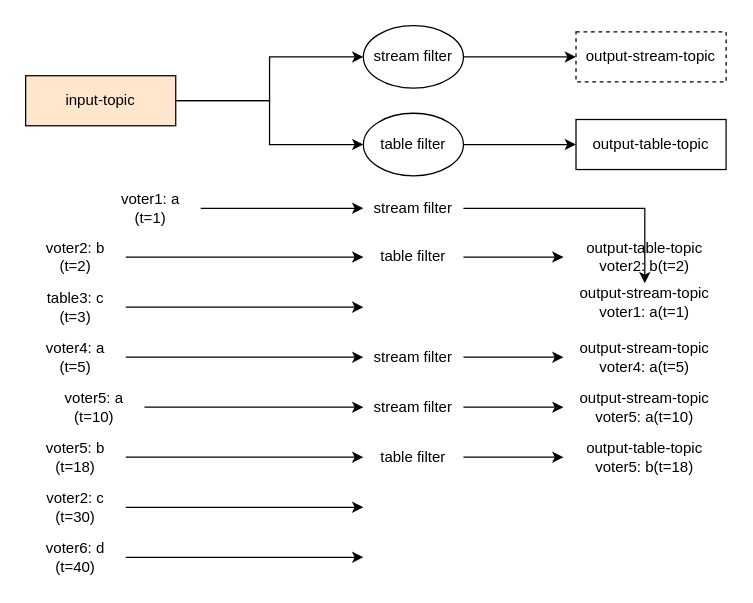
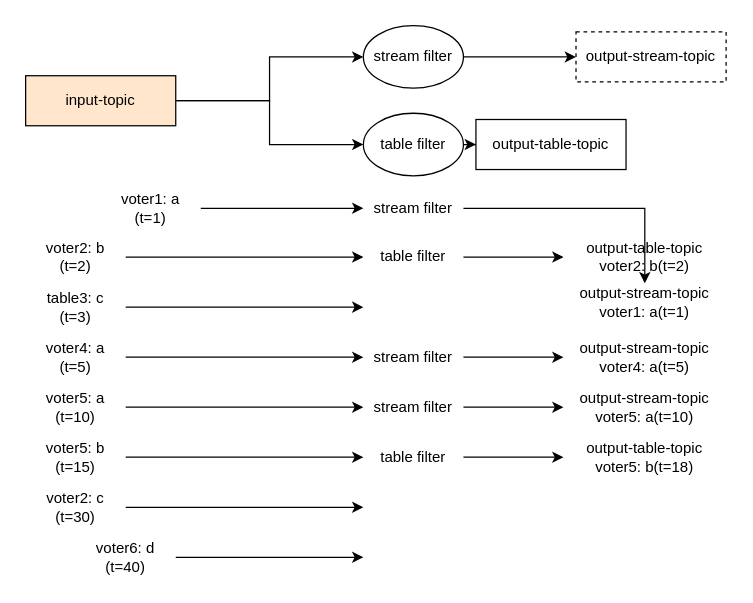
- <mxCell id="8" value="output-table-topic" style="rounded=0;whiteSpace=wrap;html=1;strokeColor=#000000;fontColor=#000000;" parent="1" vertex="1"><mxGeometry x="460" y="95" width="120" height="40" as="geometry" /></mxCell>
+ <mxCell id="8" value="output-table-topic" style="rounded=0;whiteSpace=wrap;html=1;strokeColor=#000000;fontColor=#000000;" parent="1" vertex="1"><mxGeometry x="380" y="95" width="120" height="40" as="geometry" /></mxCell>
- <mxCell id="27" value="voter5: a&lt;div&gt;(t=10)&lt;/div&gt;" style="text;html=1;align=center;verticalAlign=middle;whiteSpace=wrap;rounded=0;fontColor=#000000;" parent="1" vertex="1"><mxGeometry x="35" y="310" width="80" height="30" as="geometry" /></mxCell>
+ <mxCell id="27" value="voter5: a&lt;div&gt;(t=10)&lt;/div&gt;" style="text;html=1;align=center;verticalAlign=middle;whiteSpace=wrap;rounded=0;fontColor=#000000;" parent="1" vertex="1"><mxGeometry x="20" y="310" width="80" height="30" as="geometry" /></mxCell>
- <mxCell id="32" value="voter5: b&lt;div&gt;(t=18)&lt;/div&gt;" style="text;html=1;align=center;verticalAlign=middle;whiteSpace=wrap;rounded=0;fontColor=#000000;" parent="1" vertex="1"><mxGeometry x="20" y="350" width="80" height="30" as="geometry" /></mxCell>
+ <mxCell id="32" value="voter5: b&lt;div&gt;(t=15)&lt;/div&gt;" style="text;html=1;align=center;verticalAlign=middle;whiteSpace=wrap;rounded=0;fontColor=#000000;" parent="1" vertex="1"><mxGeometry x="20" y="350" width="80" height="30" as="geometry" /></mxCell>
- <mxCell id="39" value="voter6: d&lt;div&gt;(t=40)&lt;/div&gt;" style="text;html=1;align=center;verticalAlign=middle;whiteSpace=wrap;rounded=0;fontColor=#000000;" parent="1" vertex="1"><mxGeometry x="20" y="430" width="80" height="30" as="geometry" /></mxCell>
+ <mxCell id="39" value="voter6: d&lt;div&gt;(t=40)&lt;/div&gt;" style="text;html=1;align=center;verticalAlign=middle;whiteSpace=wrap;rounded=0;fontColor=#000000;" parent="1" vertex="1"><mxGeometry x="60" y="430" width="80" height="30" as="geometry" /></mxCell>
